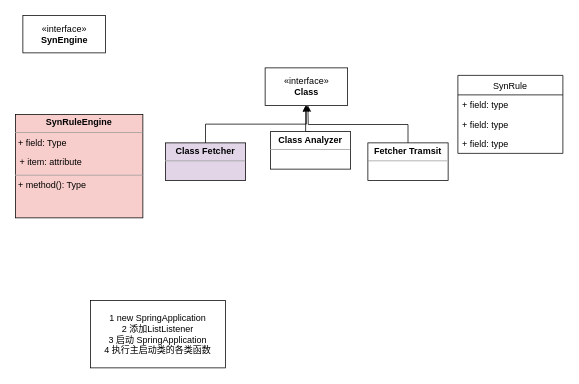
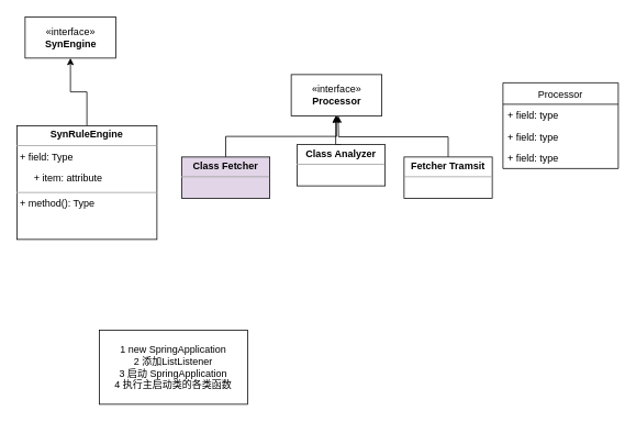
+ <mxCell id="14" style="edgeStyle=orthogonalEdgeStyle;rounded=0;orthogonalLoop=1;jettySize=auto;html=1;exitX=0.5;exitY=0;exitDx=0;exitDy=0;entryX=0.5;entryY=1;entryDx=0;entryDy=0;" edge="1" parent="1" source="15" target="9"><mxGeometry relative="1" as="geometry" /></mxCell>
- <mxCell id="10" value="SynRule" style="swimlane;fontStyle=0;childLayout=stackLayout;horizontal=1;startSize=26;fillColor=none;horizontalStack=0;resizeParent=1;resizeParentMax=0;resizeLast=0;collapsible=1;marginBottom=0;" vertex="1" parent="1"><mxGeometry x="610" y="100" width="140" height="104" as="geometry" /></mxCell>
+ <mxCell id="10" value="Processor" style="swimlane;fontStyle=0;childLayout=stackLayout;horizontal=1;startSize=26;fillColor=none;horizontalStack=0;resizeParent=1;resizeParentMax=0;resizeLast=0;collapsible=1;marginBottom=0;" vertex="1" parent="1"><mxGeometry x="610" y="100" width="140" height="104" as="geometry" /></mxCell>
- <mxCell id="2" value="«interface»&lt;br&gt;&lt;b&gt;Class&lt;/b&gt;" style="html=1;" vertex="1" parent="1"><mxGeometry x="353" y="90" width="110" height="50" as="geometry" /></mxCell>
+ <mxCell id="2" value="«interface»&lt;br&gt;&lt;b&gt;Processor&lt;/b&gt;" style="html=1;" vertex="1" parent="1"><mxGeometry x="353" y="90" width="110" height="50" as="geometry" /></mxCell>
- <mxCell id="16" value="+ item: attribute" style="text;strokeColor=none;fillColor=none;align=left;verticalAlign=top;spacingLeft=4;spacingRight=4;overflow=hidden;rotatable=0;points=[[0,0.5],[1,0.5]];portConstraint=eastwest;" vertex="1" parent="1"><mxGeometry x="20" y="202" width="100" height="26" as="geometry" /></mxCell>
+ <mxCell id="16" value="+ item: attribute" style="text;strokeColor=none;fillColor=none;align=left;verticalAlign=top;spacingLeft=4;spacingRight=4;overflow=hidden;rotatable=0;points=[[0,0.5],[1,0.5]];portConstraint=eastwest;" vertex="1" parent="1"><mxGeometry x="35" y="202" width="100" height="26" as="geometry" /></mxCell>
- <mxCell id="15" value="&lt;p style=&quot;margin: 0px ; margin-top: 4px ; text-align: center&quot;&gt;&lt;b&gt;SynRuleEngine&lt;/b&gt;&lt;/p&gt;&lt;hr size=&quot;1&quot;&gt;&lt;p style=&quot;margin: 0px ; margin-left: 4px&quot;&gt;+ field: Type&lt;/p&gt;&lt;p style=&quot;margin: 0px ; margin-left: 4px&quot;&gt;&lt;br&gt;&lt;/p&gt;&lt;p style=&quot;margin: 0px ; margin-left: 4px&quot;&gt;&lt;br&gt;&lt;/p&gt;&lt;hr size=&quot;1&quot;&gt;&lt;p style=&quot;margin: 0px ; margin-left: 4px&quot;&gt;+ method(): Type&lt;/p&gt;" style="verticalAlign=top;align=left;overflow=fill;fontSize=12;fontFamily=Helvetica;html=1;fillColor=#f8cecc;" vertex="1" parent="1"><mxGeometry x="20" y="152" width="170" height="138" as="geometry" /></mxCell>
+ <mxCell id="15" value="&lt;p style=&quot;margin: 0px ; margin-top: 4px ; text-align: center&quot;&gt;&lt;b&gt;SynRuleEngine&lt;/b&gt;&lt;/p&gt;&lt;hr size=&quot;1&quot;&gt;&lt;p style=&quot;margin: 0px ; margin-left: 4px&quot;&gt;+ field: Type&lt;/p&gt;&lt;p style=&quot;margin: 0px ; margin-left: 4px&quot;&gt;&lt;br&gt;&lt;/p&gt;&lt;p style=&quot;margin: 0px ; margin-left: 4px&quot;&gt;&lt;br&gt;&lt;/p&gt;&lt;hr size=&quot;1&quot;&gt;&lt;p style=&quot;margin: 0px ; margin-left: 4px&quot;&gt;+ method(): Type&lt;/p&gt;" style="verticalAlign=top;align=left;overflow=fill;fontSize=12;fontFamily=Helvetica;html=1;" vertex="1" parent="1"><mxGeometry x="20" y="152" width="170" height="138" as="geometry" /></mxCell>
